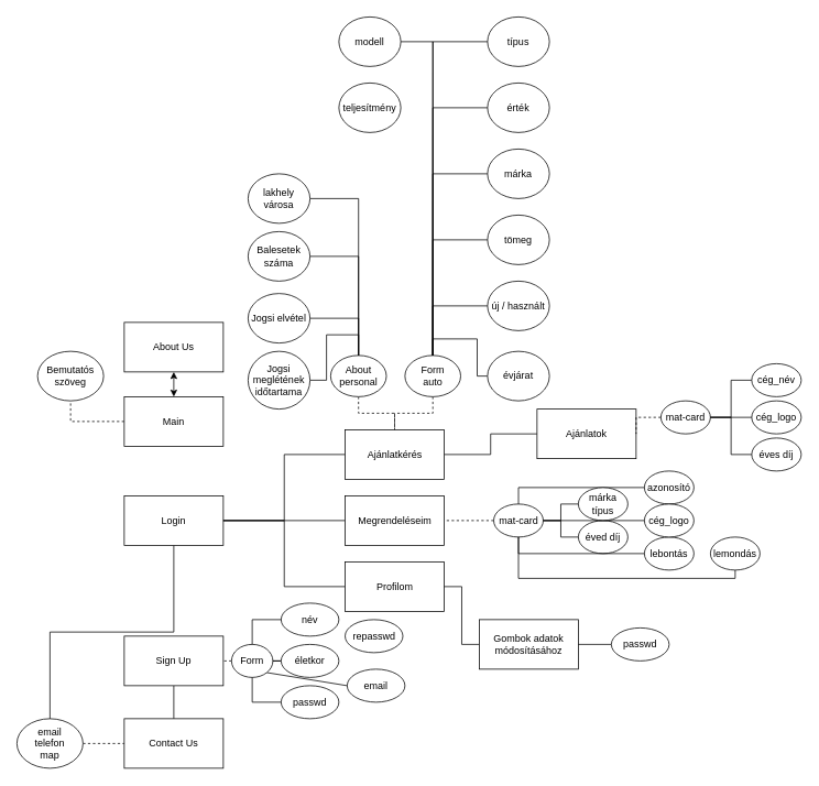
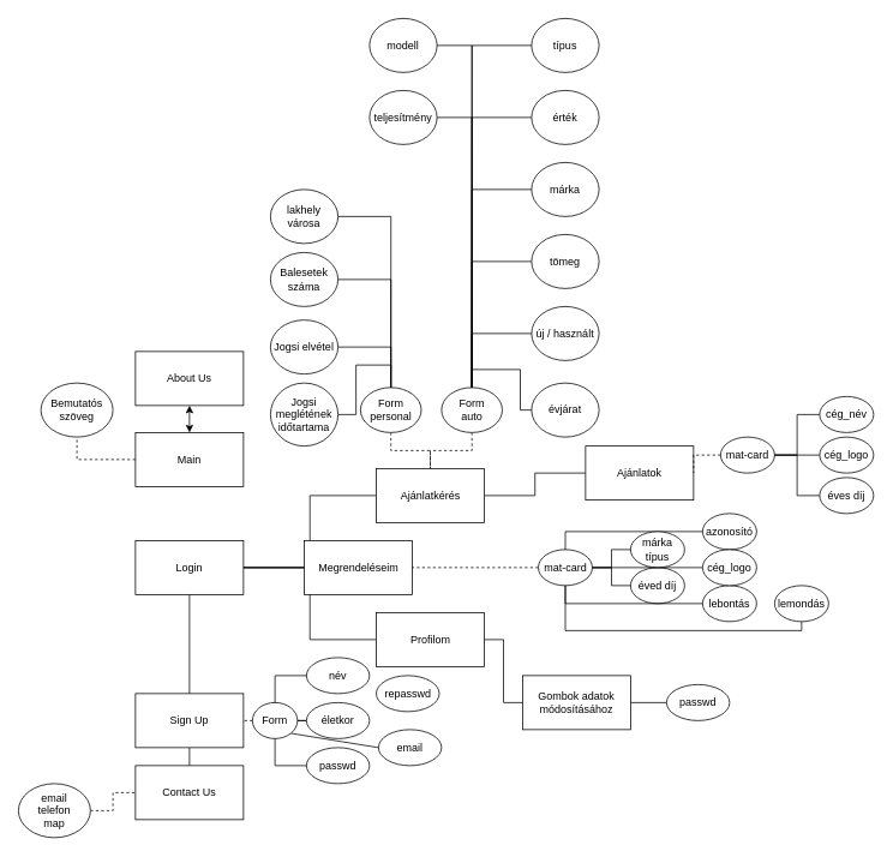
+ <mxCell id="86" style="edgeStyle=orthogonalEdgeStyle;rounded=0;orthogonalLoop=1;jettySize=auto;html=1;exitX=1;exitY=0.5;exitDx=0;exitDy=0;entryX=0.5;entryY=0;entryDx=0;entryDy=0;endArrow=none;endFill=0;" edge="1" parent="1" source="87" target="46"><mxGeometry relative="1" as="geometry" /></mxCell>
- <mxCell id="17" value="About&lt;br&gt;personal" style="ellipse;whiteSpace=wrap;html=1;" parent="1" vertex="1"><mxGeometry x="400" y="430" width="67.5" height="50" as="geometry" /></mxCell>
+ <mxCell id="17" value="Form&lt;br&gt;personal" style="ellipse;whiteSpace=wrap;html=1;" parent="1" vertex="1"><mxGeometry x="400" y="430" width="67.5" height="50" as="geometry" /></mxCell>
- <mxCell id="31" value="Megrendeléseim" style="rounded=0;whiteSpace=wrap;html=1;" parent="1" vertex="1"><mxGeometry x="417.5" y="600" width="120" height="60" as="geometry" /></mxCell>
+ <mxCell id="31" value="Megrendeléseim" style="rounded=0;whiteSpace=wrap;html=1;" parent="1" vertex="1"><mxGeometry x="337.5" y="600" width="120" height="60" as="geometry" /></mxCell>
- <mxCell id="5" style="edgeStyle=orthogonalEdgeStyle;rounded=0;orthogonalLoop=1;jettySize=auto;html=1;exitX=0.5;exitY=1;exitDx=0;exitDy=0;startArrow=none;startFill=0;endArrow=none;endFill=0;" parent="1" source="6" target="34" edge="1"><mxGeometry relative="1" as="geometry" /></mxCell>
+ <mxCell id="5" style="edgeStyle=orthogonalEdgeStyle;rounded=0;orthogonalLoop=1;jettySize=auto;html=1;exitX=0.5;exitY=1;exitDx=0;exitDy=0;entryX=0.5;entryY=0;entryDx=0;entryDy=0;startArrow=none;startFill=0;endArrow=none;endFill=0;" parent="1" source="6" target="8" edge="1"><mxGeometry relative="1" as="geometry" /></mxCell>
- <mxCell id="9" value="Contact Us" style="rounded=0;whiteSpace=wrap;html=1;" parent="1" vertex="1"><mxGeometry x="150" y="870" width="120" height="60" as="geometry" /></mxCell>
+ <mxCell id="9" value="Contact Us" style="rounded=0;whiteSpace=wrap;html=1;" parent="1" vertex="1"><mxGeometry x="150" y="850" width="120" height="60" as="geometry" /></mxCell>
